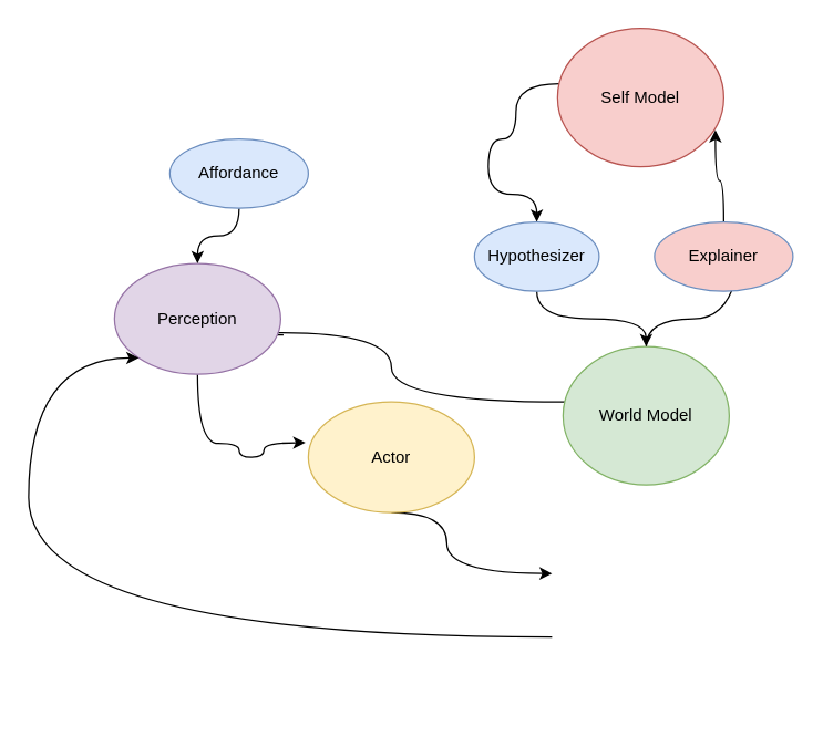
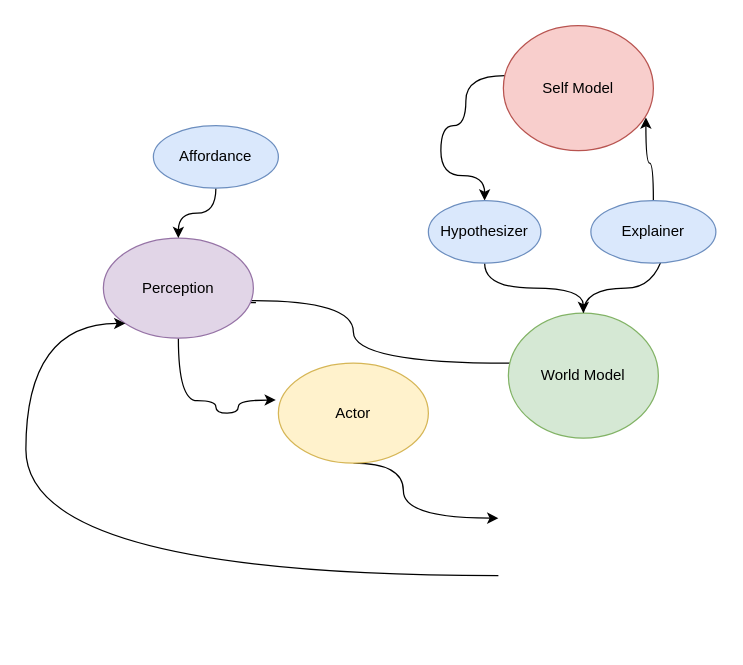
- <mxCell id="18" value="Explainer" style="ellipse;whiteSpace=wrap;html=1;fillColor=#f8cecc;strokeColor=#6c8ebf;" vertex="1" parent="1"><mxGeometry x="472" y="160" width="100" height="50" as="geometry" /></mxCell>
+ <mxCell id="18" value="Explainer" style="ellipse;whiteSpace=wrap;html=1;fillColor=#dae8fc;strokeColor=#6c8ebf;" vertex="1" parent="1"><mxGeometry x="472" y="160" width="100" height="50" as="geometry" /></mxCell>
